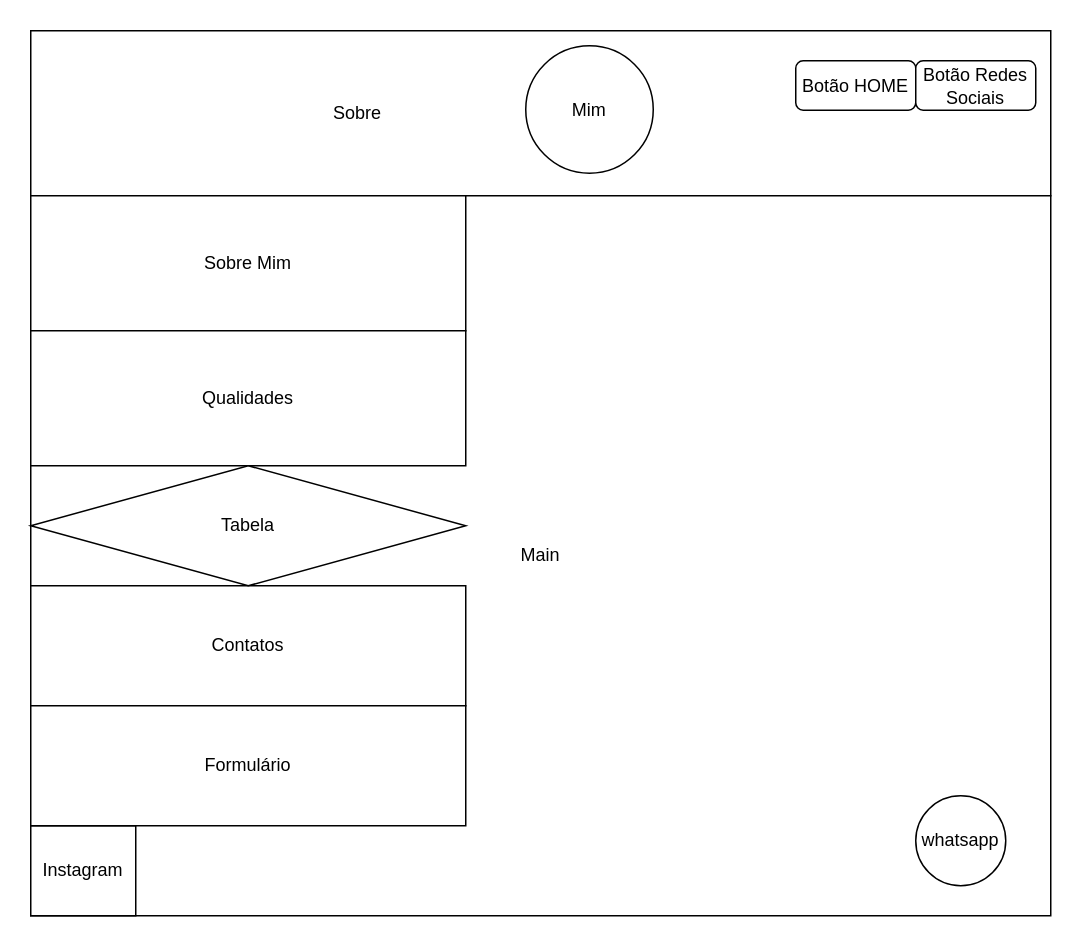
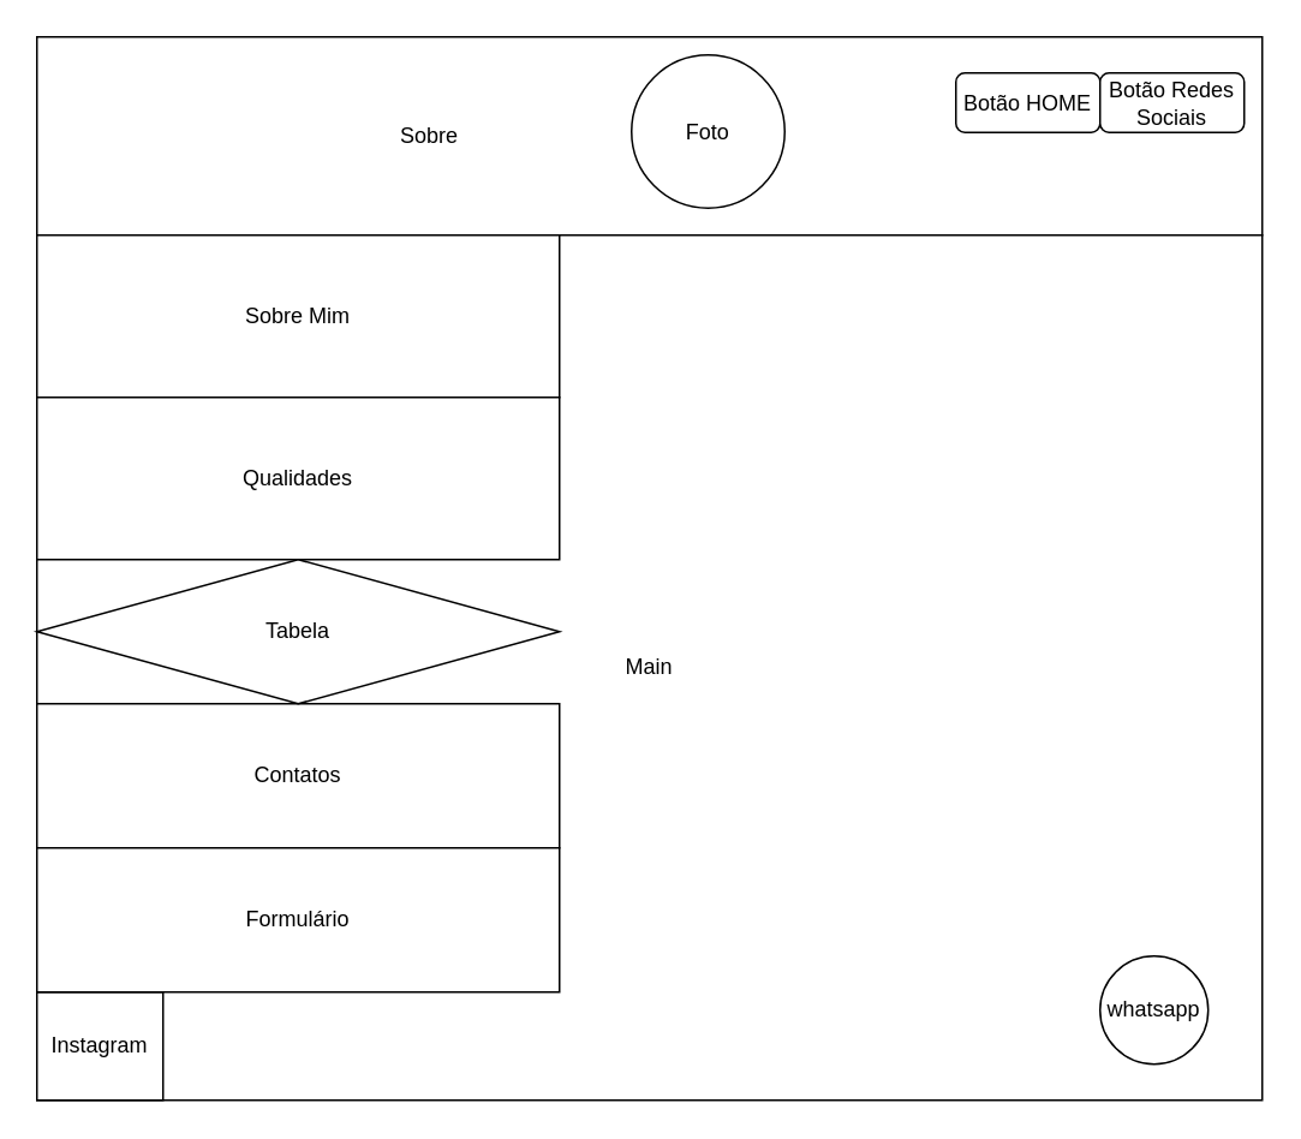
- <mxCell id="10" value="Mim" style="ellipse;whiteSpace=wrap;html=1;aspect=fixed;" parent="1" vertex="1"><mxGeometry x="350" y="30" width="85" height="85" as="geometry" /></mxCell>
+ <mxCell id="10" value="Foto" style="ellipse;whiteSpace=wrap;html=1;aspect=fixed;" parent="1" vertex="1"><mxGeometry x="350" y="30" width="85" height="85" as="geometry" /></mxCell>
